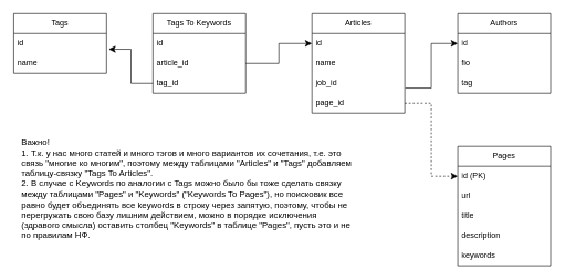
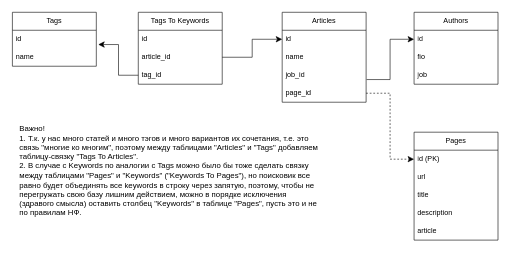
- <mxCell id="10" value="tag" style="text;strokeColor=none;fillColor=none;align=left;verticalAlign=middle;spacingLeft=4;spacingRight=4;overflow=hidden;points=[[0,0.5],[1,0.5]];portConstraint=eastwest;rotatable=0;whiteSpace=wrap;html=1;" vertex="1" parent="7"><mxGeometry y="90" width="140" height="30" as="geometry" /></mxCell>
+ <mxCell id="10" value="job" style="text;strokeColor=none;fillColor=none;align=left;verticalAlign=middle;spacingLeft=4;spacingRight=4;overflow=hidden;points=[[0,0.5],[1,0.5]];portConstraint=eastwest;rotatable=0;whiteSpace=wrap;html=1;" vertex="1" parent="7"><mxGeometry y="90" width="140" height="30" as="geometry" /></mxCell>
- <mxCell id="17" value="keywords" style="text;strokeColor=none;fillColor=none;align=left;verticalAlign=middle;spacingLeft=4;spacingRight=4;overflow=hidden;points=[[0,0.5],[1,0.5]];portConstraint=eastwest;rotatable=0;whiteSpace=wrap;html=1;" vertex="1" parent="12"><mxGeometry y="150" width="140" height="30" as="geometry" /></mxCell>
+ <mxCell id="17" value="article" style="text;strokeColor=none;fillColor=none;align=left;verticalAlign=middle;spacingLeft=4;spacingRight=4;overflow=hidden;points=[[0,0.5],[1,0.5]];portConstraint=eastwest;rotatable=0;whiteSpace=wrap;html=1;" vertex="1" parent="12"><mxGeometry y="150" width="140" height="30" as="geometry" /></mxCell>
